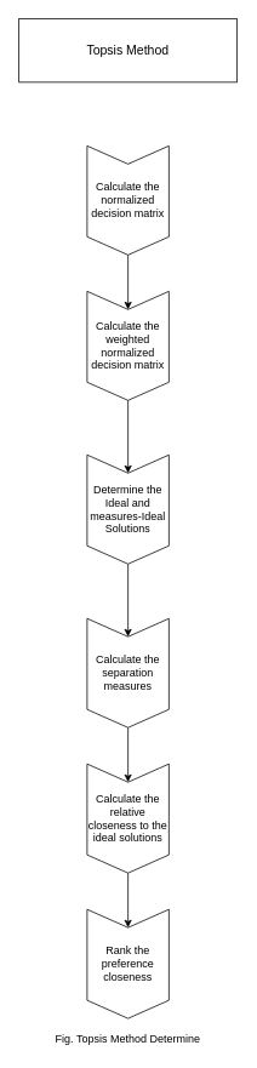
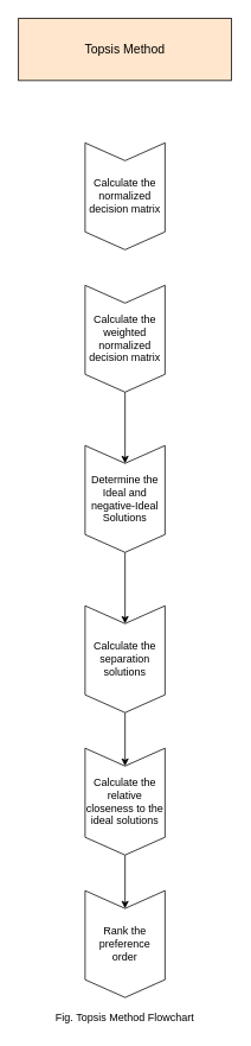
- <mxCell id="2" value="&lt;font style=&quot;font-size: 14px&quot;&gt;Topsis Method&lt;/font&gt;" style="whiteSpace=wrap;html=1;fontSize=12;glass=0;strokeWidth=1;shadow=0;" parent="1" vertex="1"><mxGeometry x="20" y="20" width="240" height="70" as="geometry" /></mxCell>
+ <mxCell id="2" value="&lt;font style=&quot;font-size: 14px&quot;&gt;Topsis Method&lt;/font&gt;" style="whiteSpace=wrap;html=1;fontSize=12;glass=0;strokeWidth=1;shadow=0;fillColor=#ffe6cc;" parent="1" vertex="1"><mxGeometry x="20" y="20" width="240" height="70" as="geometry" /></mxCell>
- <mxCell id="3" value="" style="edgeStyle=orthogonalEdgeStyle;orthogonalLoop=1;jettySize=auto;html=1;" parent="1" source="4" target="6" edge="1"><mxGeometry relative="1" as="geometry" /></mxCell>
- <mxCell id="8" value="Determine the Ideal and measures-Ideal Solutions" style="shape=step;perimeter=stepPerimeter;whiteSpace=wrap;html=1;fixedSize=1;direction=south;" parent="1" vertex="1"><mxGeometry x="95" y="500" width="90" height="120" as="geometry" /></mxCell>
+ <mxCell id="8" value="Determine the Ideal and negative-Ideal Solutions" style="shape=step;perimeter=stepPerimeter;whiteSpace=wrap;html=1;fixedSize=1;direction=south;" parent="1" vertex="1"><mxGeometry x="95" y="500" width="90" height="120" as="geometry" /></mxCell>
- <mxCell id="10" value="Calculate the separation measures" style="shape=step;perimeter=stepPerimeter;whiteSpace=wrap;html=1;fixedSize=1;direction=south;" parent="1" vertex="1"><mxGeometry x="95" y="680" width="90" height="120" as="geometry" /></mxCell>
+ <mxCell id="10" value="Calculate the separation solutions" style="shape=step;perimeter=stepPerimeter;whiteSpace=wrap;html=1;fixedSize=1;direction=south;" parent="1" vertex="1"><mxGeometry x="95" y="680" width="90" height="120" as="geometry" /></mxCell>
- <mxCell id="11" value="Rank the preference closeness" style="shape=step;perimeter=stepPerimeter;whiteSpace=wrap;html=1;fixedSize=1;direction=south;" parent="1" vertex="1"><mxGeometry x="95" y="1000" width="90" height="120" as="geometry" /></mxCell>
+ <mxCell id="11" value="Rank the preference order" style="shape=step;perimeter=stepPerimeter;whiteSpace=wrap;html=1;fixedSize=1;direction=south;" parent="1" vertex="1"><mxGeometry x="95" y="1000" width="90" height="120" as="geometry" /></mxCell>
- <mxCell id="14" value="Fig. Topsis Method Determine" style="text;html=1;strokeColor=none;fillColor=none;align=center;verticalAlign=middle;whiteSpace=wrap;" parent="1" vertex="1"><mxGeometry x="52" y="1133" width="176" height="20" as="geometry" /></mxCell>
+ <mxCell id="14" value="Fig. Topsis Method Flowchart" style="text;html=1;strokeColor=none;fillColor=none;align=center;verticalAlign=middle;whiteSpace=wrap;" parent="1" vertex="1"><mxGeometry x="52" y="1133" width="176" height="20" as="geometry" /></mxCell>
